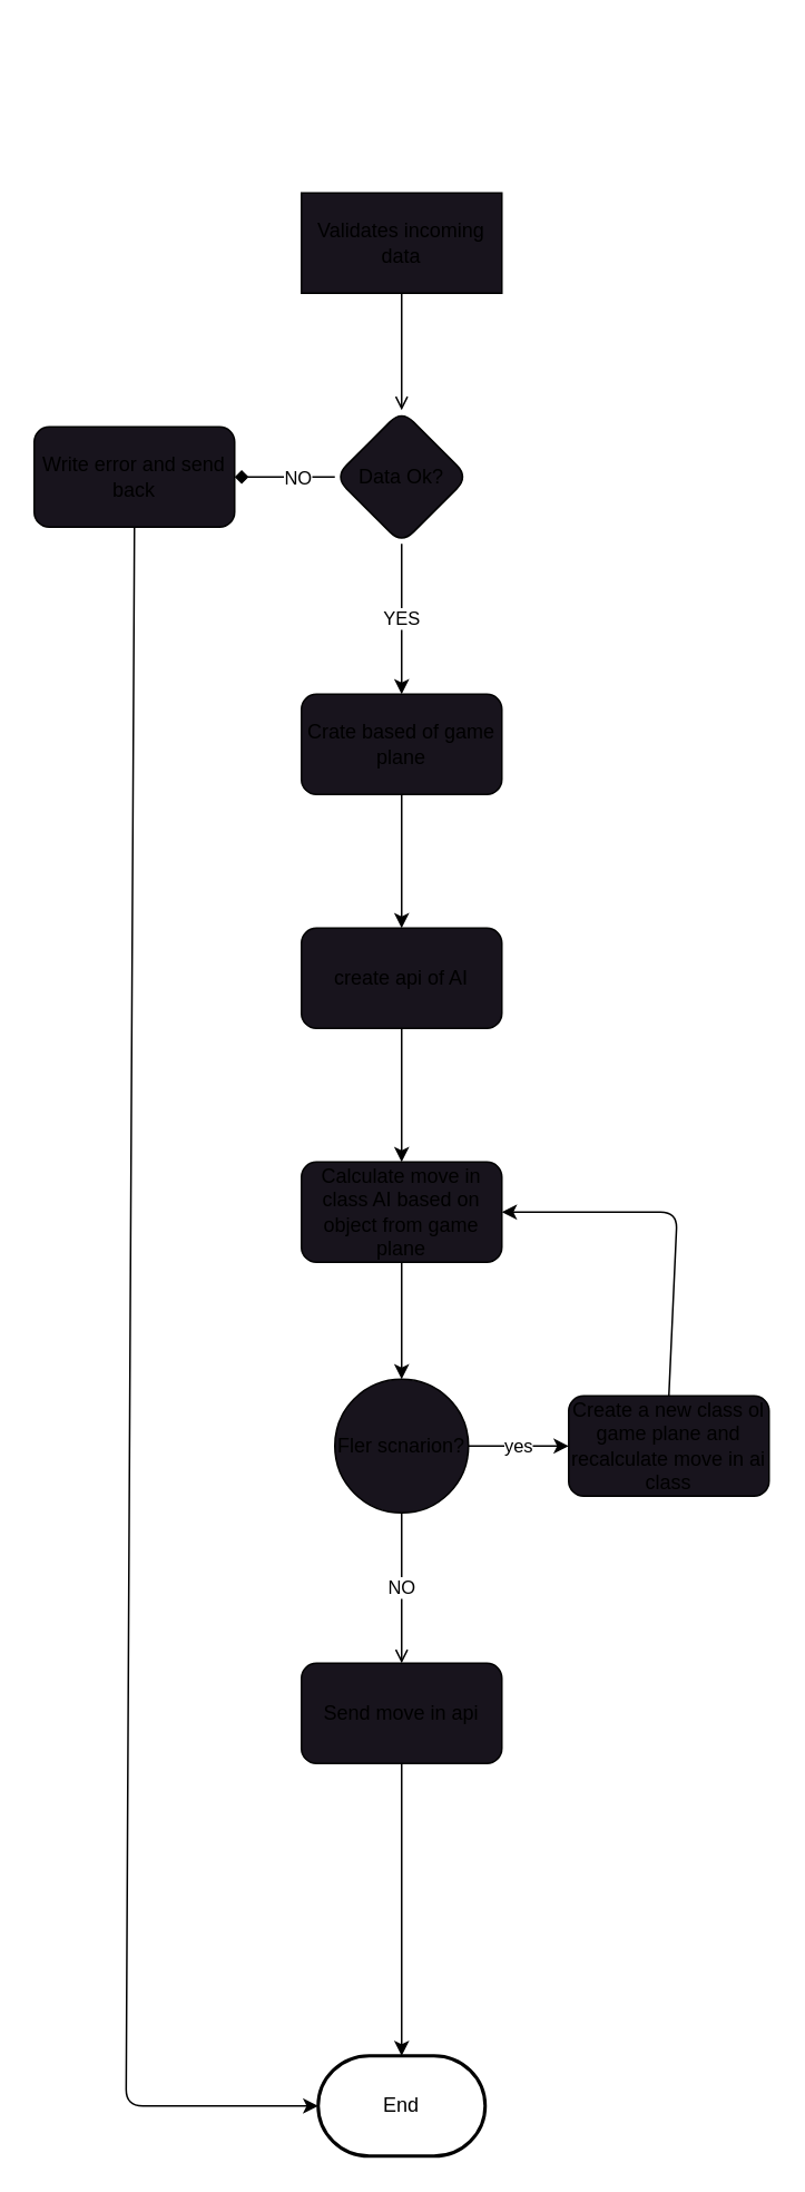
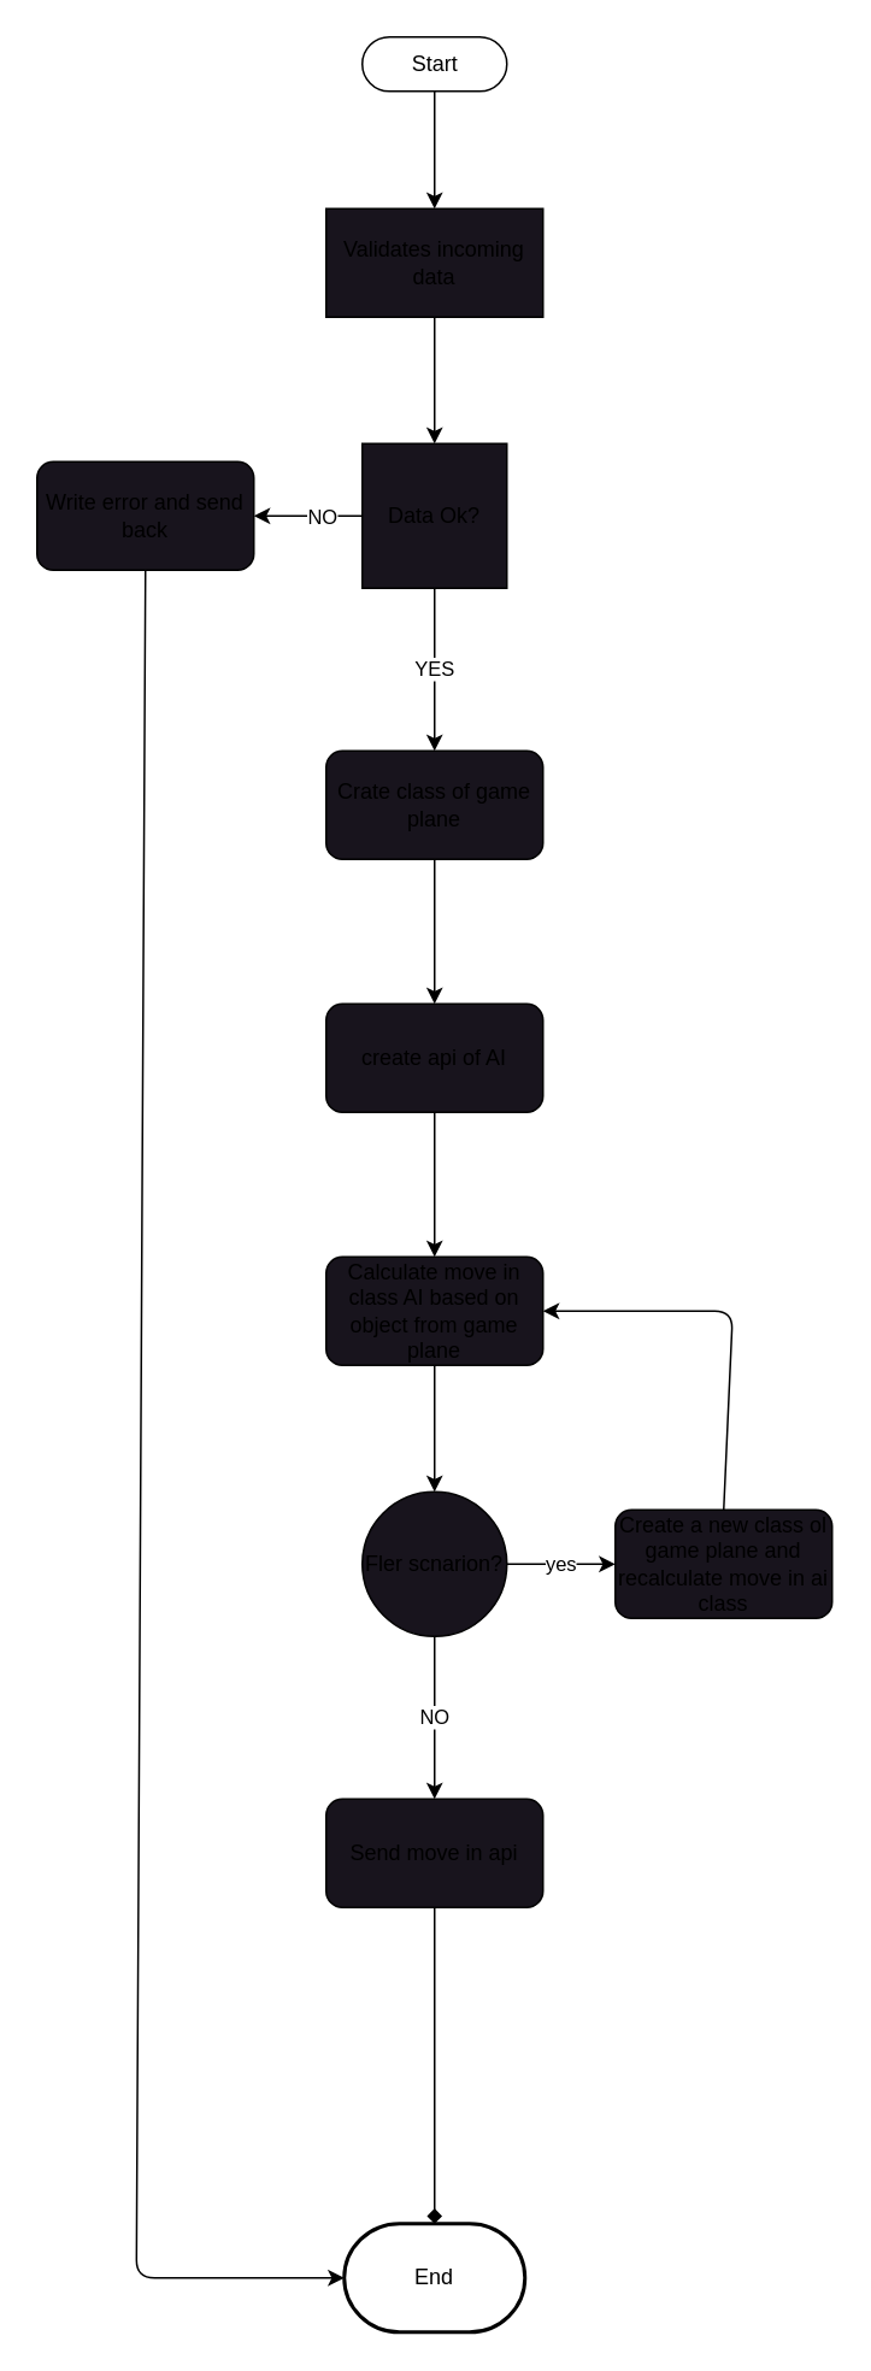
+ <mxCell id="3" value="Start" style="html=1;dashed=0;whitespace=wrap;shape=mxgraph.dfd.start" vertex="1" parent="1"><mxGeometry x="200" y="20" width="80" height="30" as="geometry" /></mxCell>
+ <mxCell id="2" value="" style="edgeStyle=none;html=1;" edge="1" parent="1" source="3" target="6"><mxGeometry relative="1" as="geometry" /></mxCell>
- <mxCell id="5" value="" style="edgeStyle=none;html=1;endArrow=open;" edge="1" parent="1" source="6" target="10"><mxGeometry relative="1" as="geometry" /></mxCell>
+ <mxCell id="5" value="" style="edgeStyle=none;html=1;" edge="1" parent="1" source="6" target="10"><mxGeometry relative="1" as="geometry" /></mxCell>
- <mxCell id="7" value="" style="edgeStyle=none;html=1;endArrow=diamond;" edge="1" parent="1" source="10" target="12"><mxGeometry relative="1" as="geometry" /></mxCell>
+ <mxCell id="7" value="" style="edgeStyle=none;html=1;" edge="1" parent="1" source="10" target="12"><mxGeometry relative="1" as="geometry" /></mxCell>
- <mxCell id="10" value="Data Ok?" style="rhombus;whiteSpace=wrap;html=1;fillColor=rgb(24, 20, 29);rounded=1;dashed=0;" vertex="1" parent="1"><mxGeometry x="200" y="245" width="80" height="80" as="geometry" /></mxCell>
+ <mxCell id="10" value="Data Ok?" style="whiteSpace=wrap;html=1;fillColor=rgb(24, 20, 29);dashed=0;rounded=0;" vertex="1" parent="1"><mxGeometry x="200" y="245" width="80" height="80" as="geometry" /></mxCell>
- <mxCell id="14" value="Crate based of game plane" style="whiteSpace=wrap;html=1;fillColor=rgb(24, 20, 29);rounded=1;dashed=0;" vertex="1" parent="1"><mxGeometry x="180" y="415" width="120" height="60" as="geometry" /></mxCell>
+ <mxCell id="14" value="Crate class of game plane" style="whiteSpace=wrap;html=1;fillColor=rgb(24, 20, 29);rounded=1;dashed=0;" vertex="1" parent="1"><mxGeometry x="180" y="415" width="120" height="60" as="geometry" /></mxCell>
- <mxCell id="20" value="NO" style="edgeStyle=none;html=1;endArrow=open;" edge="1" parent="1" source="21" target="25"><mxGeometry relative="1" as="geometry" /></mxCell>
+ <mxCell id="20" value="NO" style="edgeStyle=none;html=1;" edge="1" parent="1" source="21" target="25"><mxGeometry relative="1" as="geometry" /></mxCell>
- <mxCell id="24" style="edgeStyle=none;html=1;exitX=0.5;exitY=1;exitDx=0;exitDy=0;entryX=0.5;entryY=0;entryDx=0;entryDy=0;entryPerimeter=0;" edge="1" parent="1" source="25" target="4"><mxGeometry relative="1" as="geometry" /></mxCell>
+ <mxCell id="24" style="edgeStyle=none;html=1;exitX=0.5;exitY=1;exitDx=0;exitDy=0;entryX=0.5;entryY=0;entryDx=0;entryDy=0;entryPerimeter=0;endArrow=diamond;" edge="1" parent="1" source="25" target="4"><mxGeometry relative="1" as="geometry" /></mxCell>
